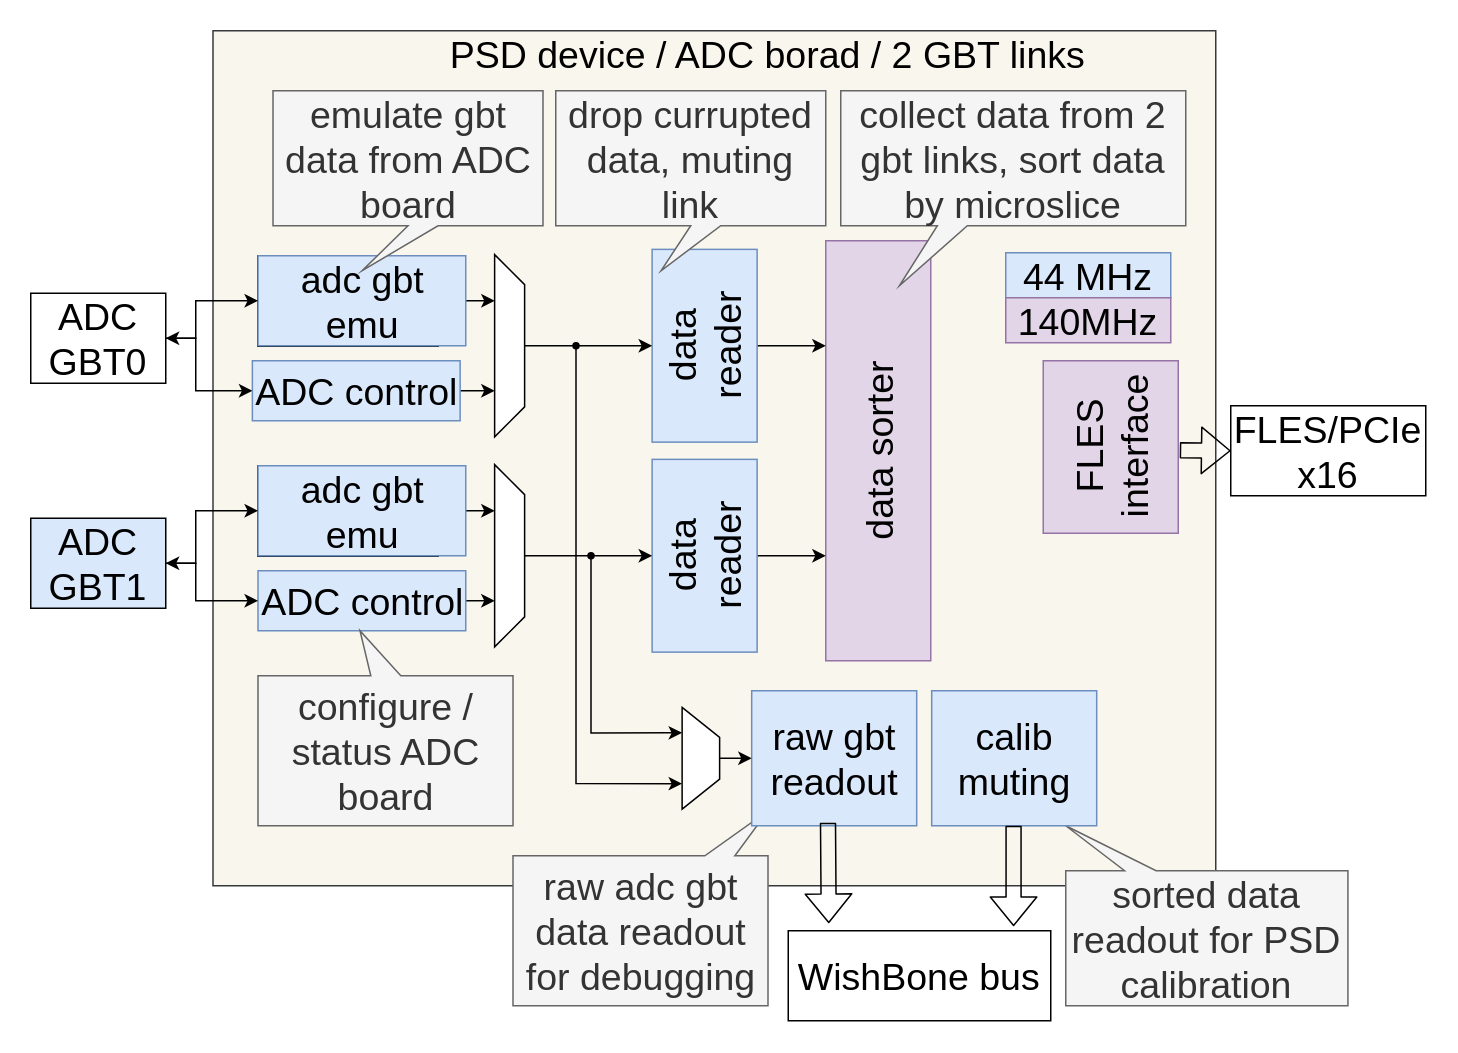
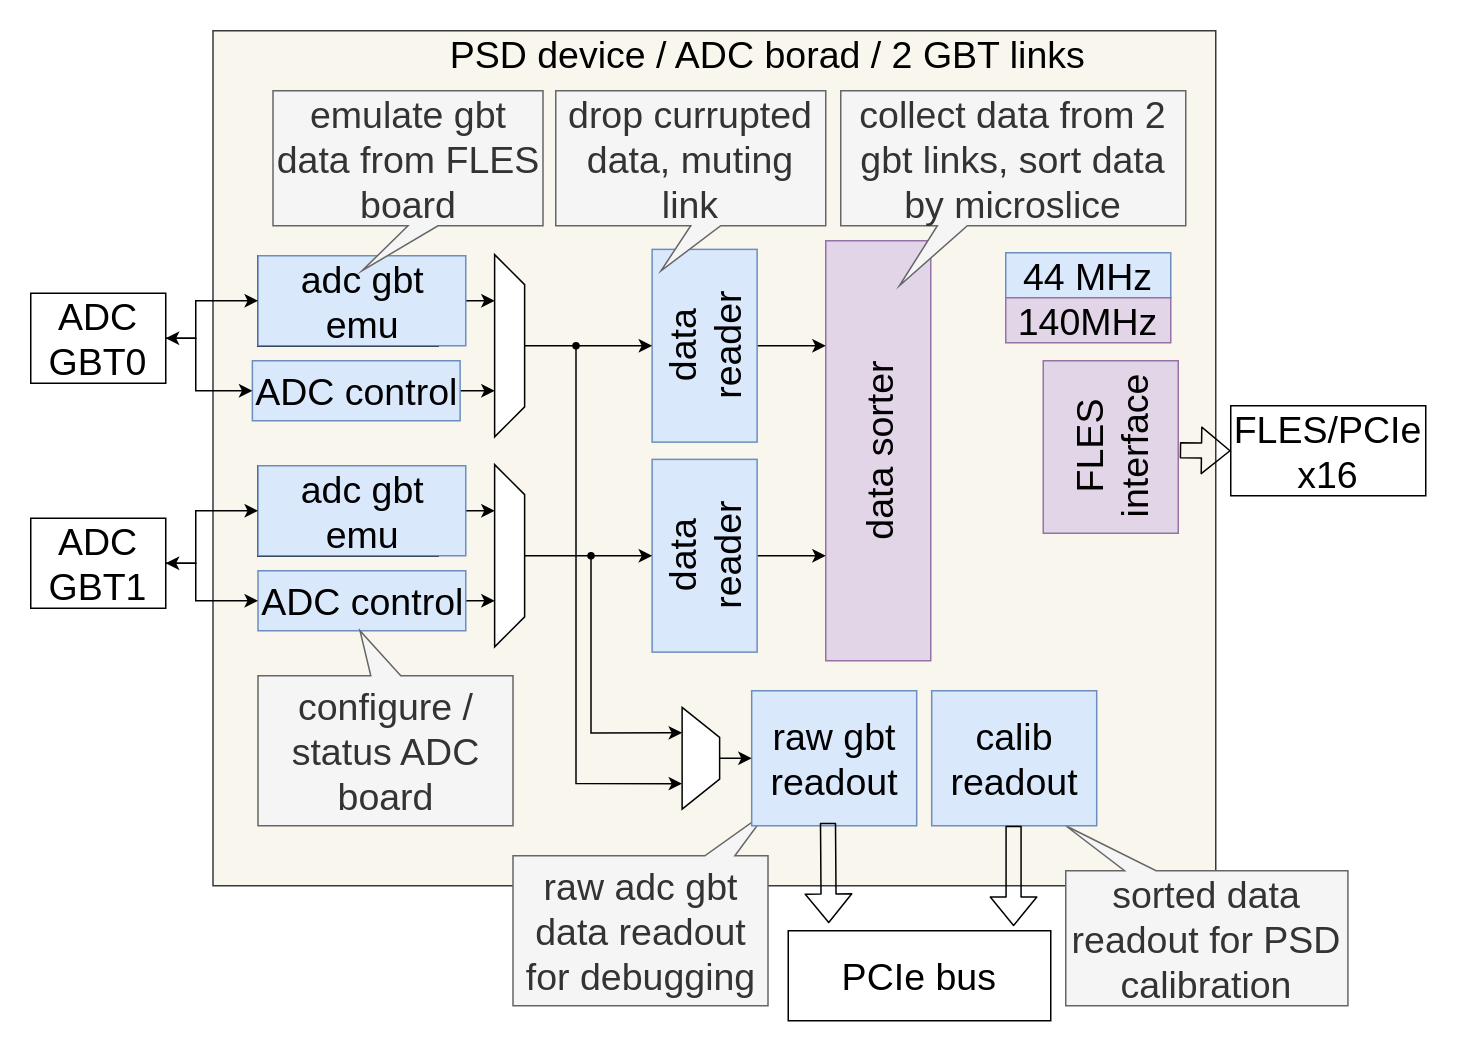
- <mxCell id="31" value="emulate gbt data from ADC board" style="shape=callout;whiteSpace=wrap;html=1;perimeter=calloutPerimeter;fontSize=25;fillColor=#f5f5f5;strokeColor=#666666;position2=0.33;fontColor=#333333;" parent="1" vertex="1"><mxGeometry x="181.5" y="60" width="180" height="120" as="geometry" /></mxCell>
+ <mxCell id="31" value="emulate gbt data from FLES board" style="shape=callout;whiteSpace=wrap;html=1;perimeter=calloutPerimeter;fontSize=25;fillColor=#f5f5f5;strokeColor=#666666;position2=0.33;fontColor=#333333;" parent="1" vertex="1"><mxGeometry x="181.5" y="60" width="180" height="120" as="geometry" /></mxCell>
- <mxCell id="57" value="ADC GBT1" style="rounded=0;whiteSpace=wrap;html=1;fillColor=#dae8fc;fontSize=25;rotation=0;" vertex="1" parent="1"><mxGeometry x="20" y="345" width="90" height="60" as="geometry" /></mxCell>
+ <mxCell id="57" value="ADC GBT1" style="rounded=0;whiteSpace=wrap;html=1;fillColor=#FFFFFF;fontSize=25;rotation=0;" vertex="1" parent="1"><mxGeometry x="20" y="345" width="90" height="60" as="geometry" /></mxCell>
- <mxCell id="48" value="calib muting" style="rounded=0;whiteSpace=wrap;html=1;fontSize=25;fillColor=#dae8fc;strokeColor=#6c8ebf;" parent="1" vertex="1"><mxGeometry x="620.63" y="460" width="110" height="90" as="geometry" /></mxCell>
+ <mxCell id="48" value="calib readout" style="rounded=0;whiteSpace=wrap;html=1;fontSize=25;fillColor=#dae8fc;strokeColor=#6c8ebf;" parent="1" vertex="1"><mxGeometry x="620.63" y="460" width="110" height="90" as="geometry" /></mxCell>
- <mxCell id="51" value="&lt;span style=&quot;font-size: 25px;&quot;&gt;WishBone&amp;nbsp;&lt;/span&gt;&lt;span style=&quot;font-size: 25px;&quot;&gt;bus&lt;/span&gt;" style="rounded=0;whiteSpace=wrap;html=1;fontSize=25;" vertex="1" parent="1"><mxGeometry x="525" y="620" width="175" height="60" as="geometry" /></mxCell>
+ <mxCell id="51" value="&lt;span style=&quot;font-size: 25px;&quot;&gt;PCIe&amp;nbsp;&lt;/span&gt;&lt;span style=&quot;font-size: 25px;&quot;&gt;bus&lt;/span&gt;" style="rounded=0;whiteSpace=wrap;html=1;fontSize=25;" vertex="1" parent="1"><mxGeometry x="525" y="620" width="175" height="60" as="geometry" /></mxCell>
